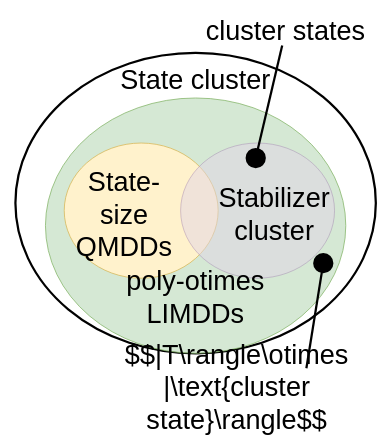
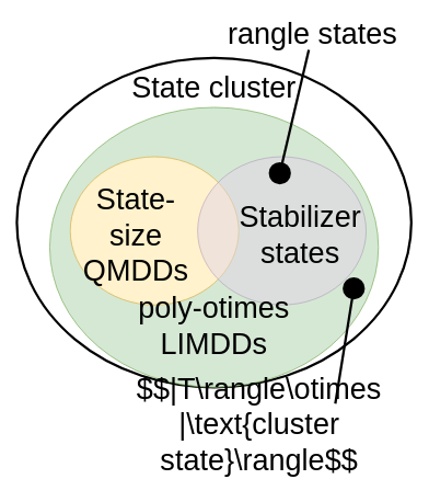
- <mxCell id="10" value="cluster states" style="text;html=1;strokeColor=none;fillColor=none;align=center;verticalAlign=middle;whiteSpace=wrap;rounded=0;opacity=50;fontSize=36;" vertex="1" parent="1"><mxGeometry x="270" y="20" width="220" height="40" as="geometry" /></mxCell>
+ <mxCell id="10" value="rangle states" style="text;html=1;strokeColor=none;fillColor=none;align=center;verticalAlign=middle;whiteSpace=wrap;rounded=0;opacity=50;fontSize=36;" vertex="1" parent="1"><mxGeometry x="270" y="20" width="220" height="40" as="geometry" /></mxCell>
- <mxCell id="7" value="Stabilizer cluster" style="text;html=1;strokeColor=none;fillColor=none;align=center;verticalAlign=middle;whiteSpace=wrap;rounded=0;opacity=50;fontSize=36;" vertex="1" parent="1"><mxGeometry x="290" y="230" width="150" height="110" as="geometry" /></mxCell>
+ <mxCell id="7" value="Stabilizer states" style="text;html=1;strokeColor=none;fillColor=none;align=center;verticalAlign=middle;whiteSpace=wrap;rounded=0;opacity=50;fontSize=36;" vertex="1" parent="1"><mxGeometry x="290" y="230" width="150" height="110" as="geometry" /></mxCell>
